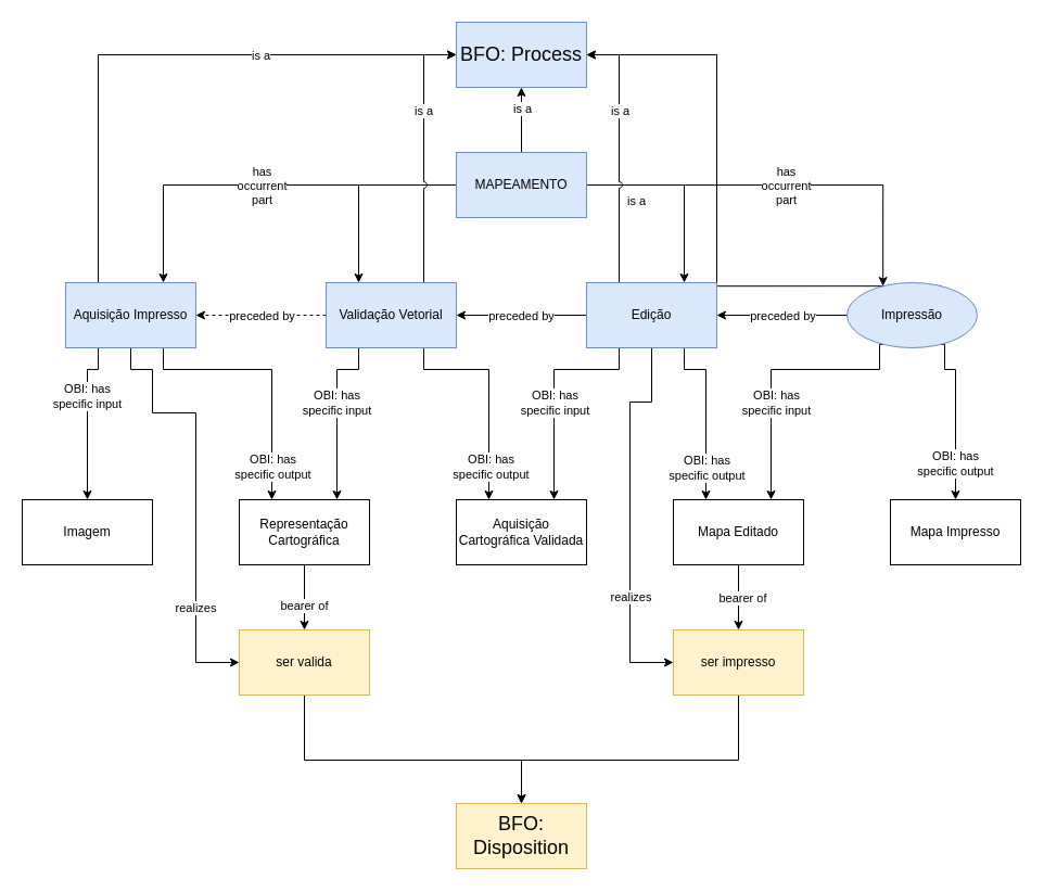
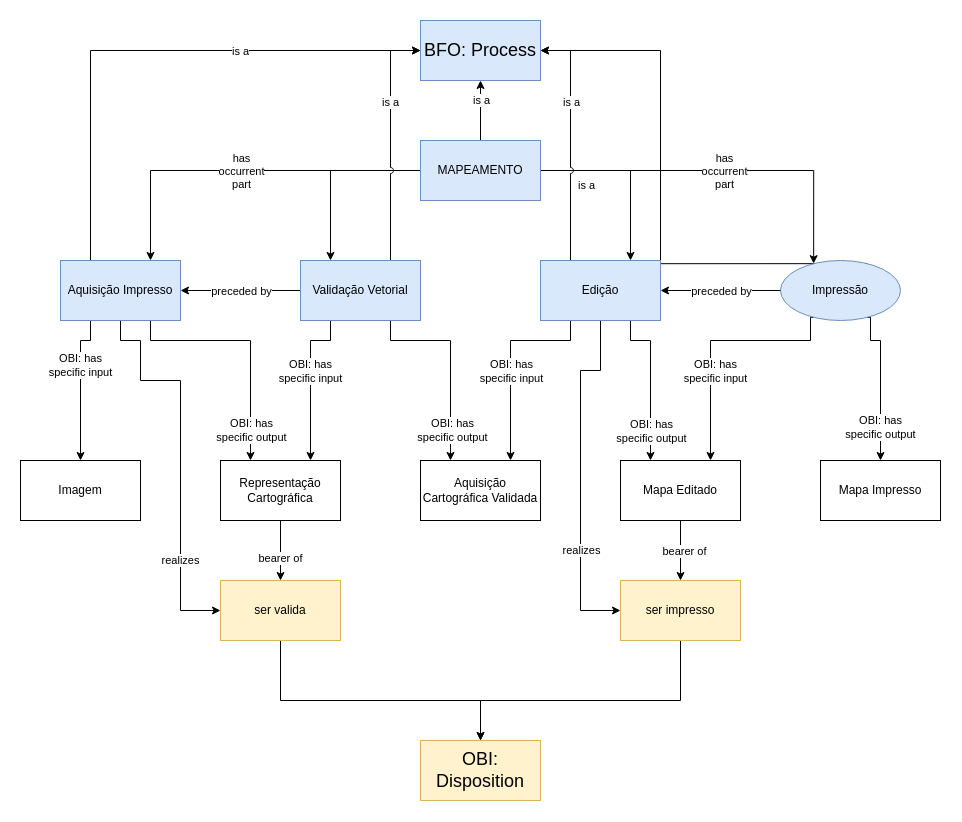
- <mxCell id="40" style="edgeStyle=orthogonalEdgeStyle;rounded=0;orthogonalLoop=1;jettySize=auto;html=1;entryX=1;entryY=0.5;entryDx=0;entryDy=0;dashed=1;" parent="1" source="54" target="31" edge="1"><mxGeometry relative="1" as="geometry" /></mxCell>
+ <mxCell id="40" style="edgeStyle=orthogonalEdgeStyle;rounded=0;orthogonalLoop=1;jettySize=auto;html=1;entryX=1;entryY=0.5;entryDx=0;entryDy=0;" parent="1" source="54" target="31" edge="1"><mxGeometry relative="1" as="geometry" /></mxCell>
- <mxCell id="55" style="edgeStyle=orthogonalEdgeStyle;rounded=0;orthogonalLoop=1;jettySize=auto;html=1;entryX=1;entryY=0.5;entryDx=0;entryDy=0;" edge="1" parent="1" source="61" target="54"><mxGeometry relative="1" as="geometry"><mxPoint x="820" y="290" as="sourcePoint" /><mxPoint x="140" y="290" as="targetPoint" /></mxGeometry></mxCell>
- <mxCell id="56" value="preceded by" style="edgeLabel;html=1;align=center;verticalAlign=middle;resizable=0;points=[];" vertex="1" connectable="0" parent="55"><mxGeometry x="-0.087" y="3" relative="1" as="geometry"><mxPoint x="-5.52" y="-3" as="offset" /></mxGeometry></mxCell>
- <mxCell id="46" value="&lt;font style=&quot;font-size: 18px&quot;&gt;BFO: Disposition&lt;/font&gt;" style="rounded=0;whiteSpace=wrap;html=1;fillColor=#fff2cc;strokeColor=#d6b656;" parent="1" vertex="1"><mxGeometry x="420" y="740" width="120" height="60" as="geometry" /></mxCell>
+ <mxCell id="46" value="&lt;font style=&quot;font-size: 18px&quot;&gt;OBI: Disposition&lt;/font&gt;" style="rounded=0;whiteSpace=wrap;html=1;fillColor=#fff2cc;strokeColor=#d6b656;" parent="1" vertex="1"><mxGeometry x="420" y="740" width="120" height="60" as="geometry" /></mxCell>
